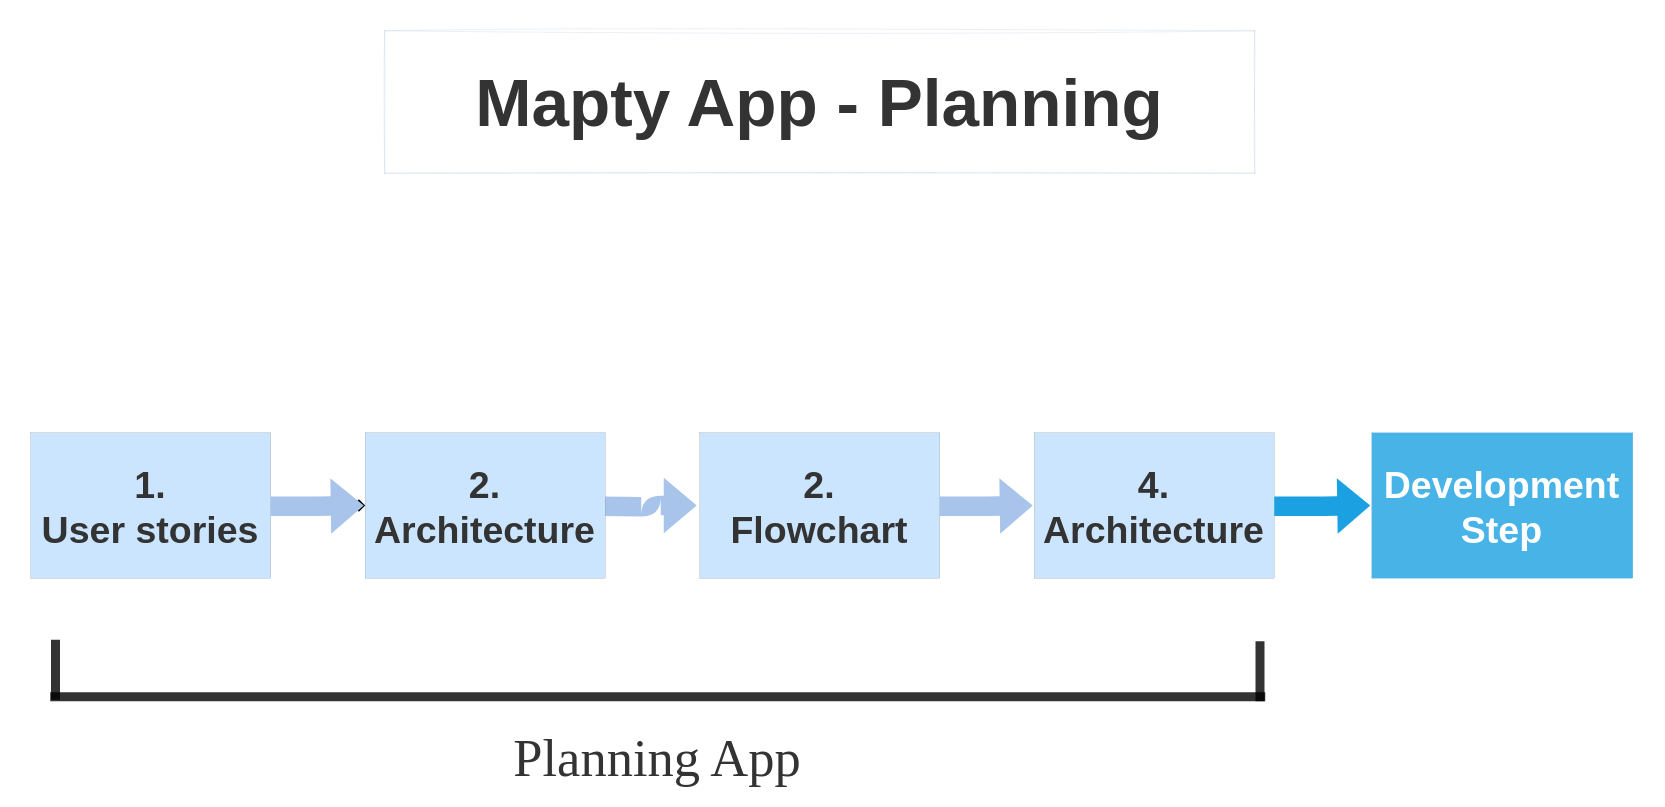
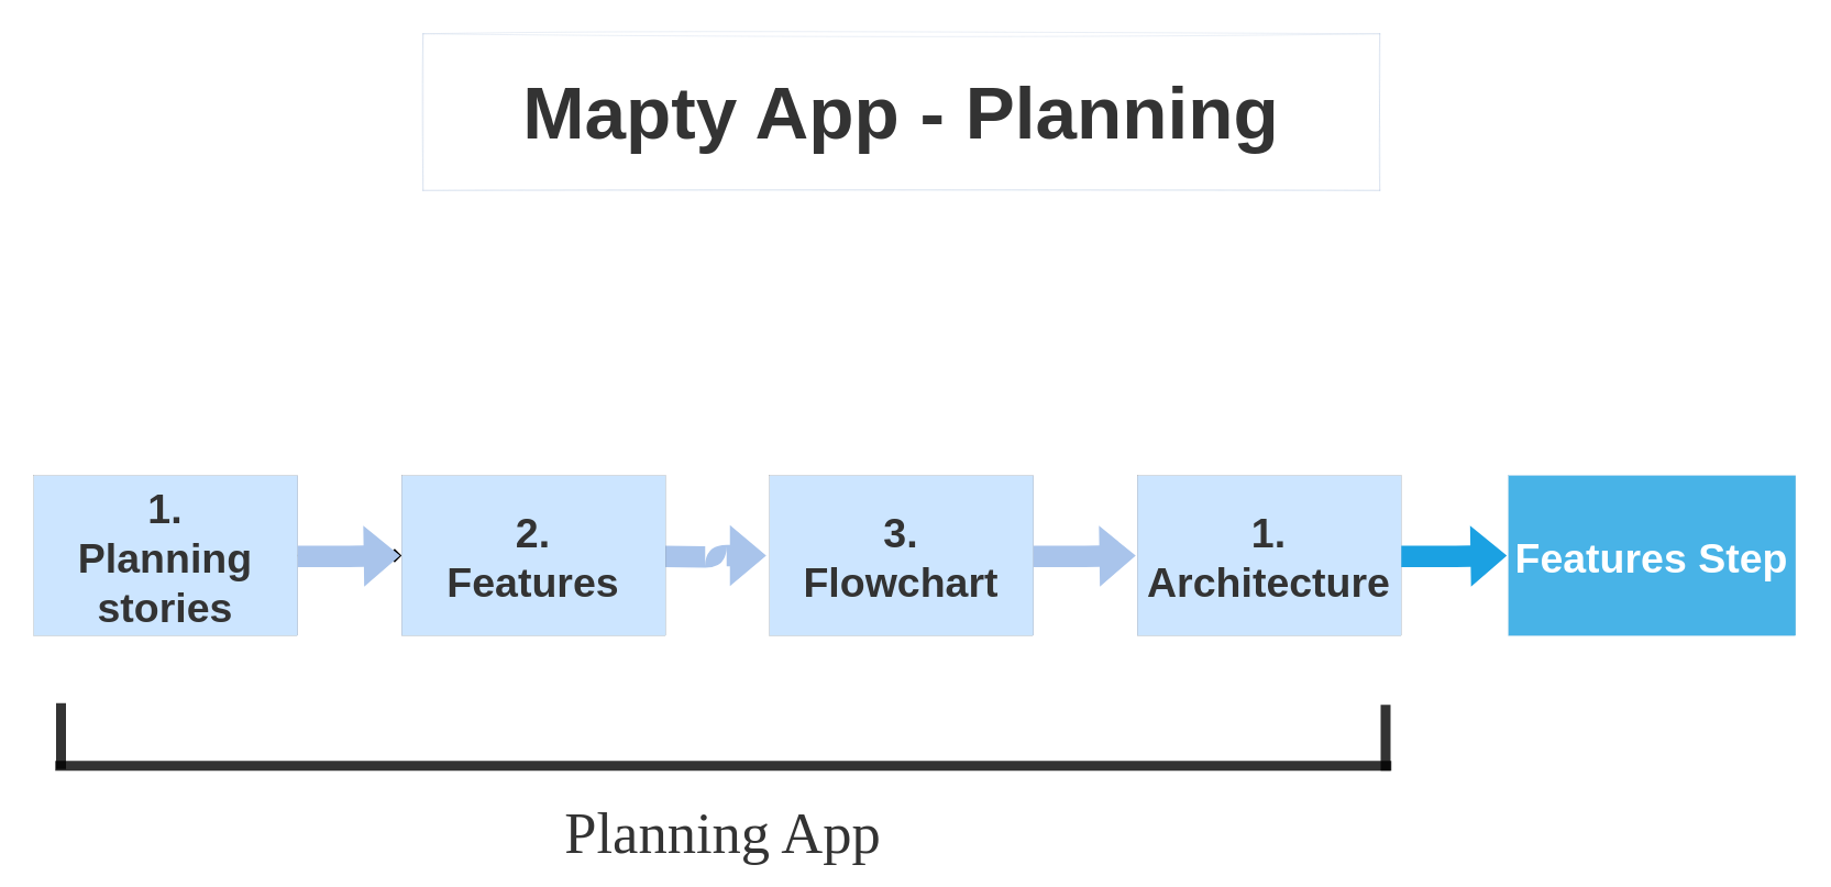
- <mxCell id="7" value="&lt;font color=&quot;#333333&quot;&gt;1.&lt;br&gt;User stories&lt;br&gt;&lt;/font&gt;" style="rounded=0;whiteSpace=wrap;html=1;strokeWidth=0;fontSize=25;fillColor=#cce5ff;strokeColor=#36393d;gradientColor=none;fontStyle=1" parent="1" vertex="1"><mxGeometry x="20" y="288" width="160" height="97" as="geometry" /></mxCell>
+ <mxCell id="7" value="&lt;font color=&quot;#333333&quot;&gt;1.&lt;br&gt;Planning stories&lt;br&gt;&lt;/font&gt;" style="rounded=0;whiteSpace=wrap;html=1;strokeWidth=0;fontSize=25;fillColor=#cce5ff;strokeColor=#36393d;gradientColor=none;fontStyle=1" parent="1" vertex="1"><mxGeometry x="20" y="288" width="160" height="97" as="geometry" /></mxCell>
- <mxCell id="9" value="&lt;font color=&quot;#333333&quot;&gt;2.&lt;br&gt;Architecture&lt;br&gt;&lt;/font&gt;" style="rounded=0;whiteSpace=wrap;html=1;strokeWidth=0;fontSize=25;fillColor=#cce5ff;strokeColor=#36393d;gradientColor=none;fontStyle=1" parent="1" vertex="1"><mxGeometry x="243" y="288" width="160" height="97" as="geometry" /></mxCell>
+ <mxCell id="9" value="&lt;font color=&quot;#333333&quot;&gt;2.&lt;br&gt;Features&lt;br&gt;&lt;/font&gt;" style="rounded=0;whiteSpace=wrap;html=1;strokeWidth=0;fontSize=25;fillColor=#cce5ff;strokeColor=#36393d;gradientColor=none;fontStyle=1" parent="1" vertex="1"><mxGeometry x="243" y="288" width="160" height="97" as="geometry" /></mxCell>
- <mxCell id="2" value="&lt;font color=&quot;#333333&quot;&gt;2.&lt;br&gt;Flowchart&lt;/font&gt;" style="rounded=0;whiteSpace=wrap;html=1;strokeWidth=0;fontSize=25;fillColor=#cce5ff;strokeColor=#36393d;gradientColor=none;fontStyle=1" parent="1" vertex="1"><mxGeometry x="466" y="288" width="160" height="97" as="geometry" /></mxCell>
+ <mxCell id="2" value="&lt;font color=&quot;#333333&quot;&gt;3.&lt;br&gt;Flowchart&lt;/font&gt;" style="rounded=0;whiteSpace=wrap;html=1;strokeWidth=0;fontSize=25;fillColor=#cce5ff;strokeColor=#36393d;gradientColor=none;fontStyle=1" parent="1" vertex="1"><mxGeometry x="466" y="288" width="160" height="97" as="geometry" /></mxCell>
- <mxCell id="3" value="&lt;font color=&quot;#333333&quot;&gt;4.&lt;br&gt;Architecture&lt;/font&gt;" style="rounded=0;whiteSpace=wrap;html=1;strokeWidth=0;fontSize=25;fillColor=#cce5ff;strokeColor=#36393d;gradientColor=none;fontStyle=1" parent="1" vertex="1"><mxGeometry x="689" y="288" width="160" height="97" as="geometry" /></mxCell>
+ <mxCell id="3" value="&lt;font color=&quot;#333333&quot;&gt;1.&lt;br&gt;Architecture&lt;/font&gt;" style="rounded=0;whiteSpace=wrap;html=1;strokeWidth=0;fontSize=25;fillColor=#cce5ff;strokeColor=#36393d;gradientColor=none;fontStyle=1" parent="1" vertex="1"><mxGeometry x="689" y="288" width="160" height="97" as="geometry" /></mxCell>
- <mxCell id="11" value="Development Step" style="rounded=0;strokeWidth=0;fontSize=25;fillColor=#1ba1e2;strokeColor=#006EAF;fontStyle=1;fontColor=#ffffff;gradientColor=none;opacity=80;shadow=0;sketch=0;glass=0;labelBackgroundColor=none;labelBorderColor=none;whiteSpace=wrap;html=1;spacingTop=0;" parent="1" vertex="1"><mxGeometry x="914" y="288" width="174" height="97" as="geometry" /></mxCell>
+ <mxCell id="11" value="Features Step" style="rounded=0;strokeWidth=0;fontSize=25;fillColor=#1ba1e2;strokeColor=#006EAF;fontStyle=1;fontColor=#ffffff;gradientColor=none;opacity=80;shadow=0;sketch=0;glass=0;labelBackgroundColor=none;labelBorderColor=none;whiteSpace=wrap;html=1;spacingTop=0;" parent="1" vertex="1"><mxGeometry x="914" y="288" width="174" height="97" as="geometry" /></mxCell>
